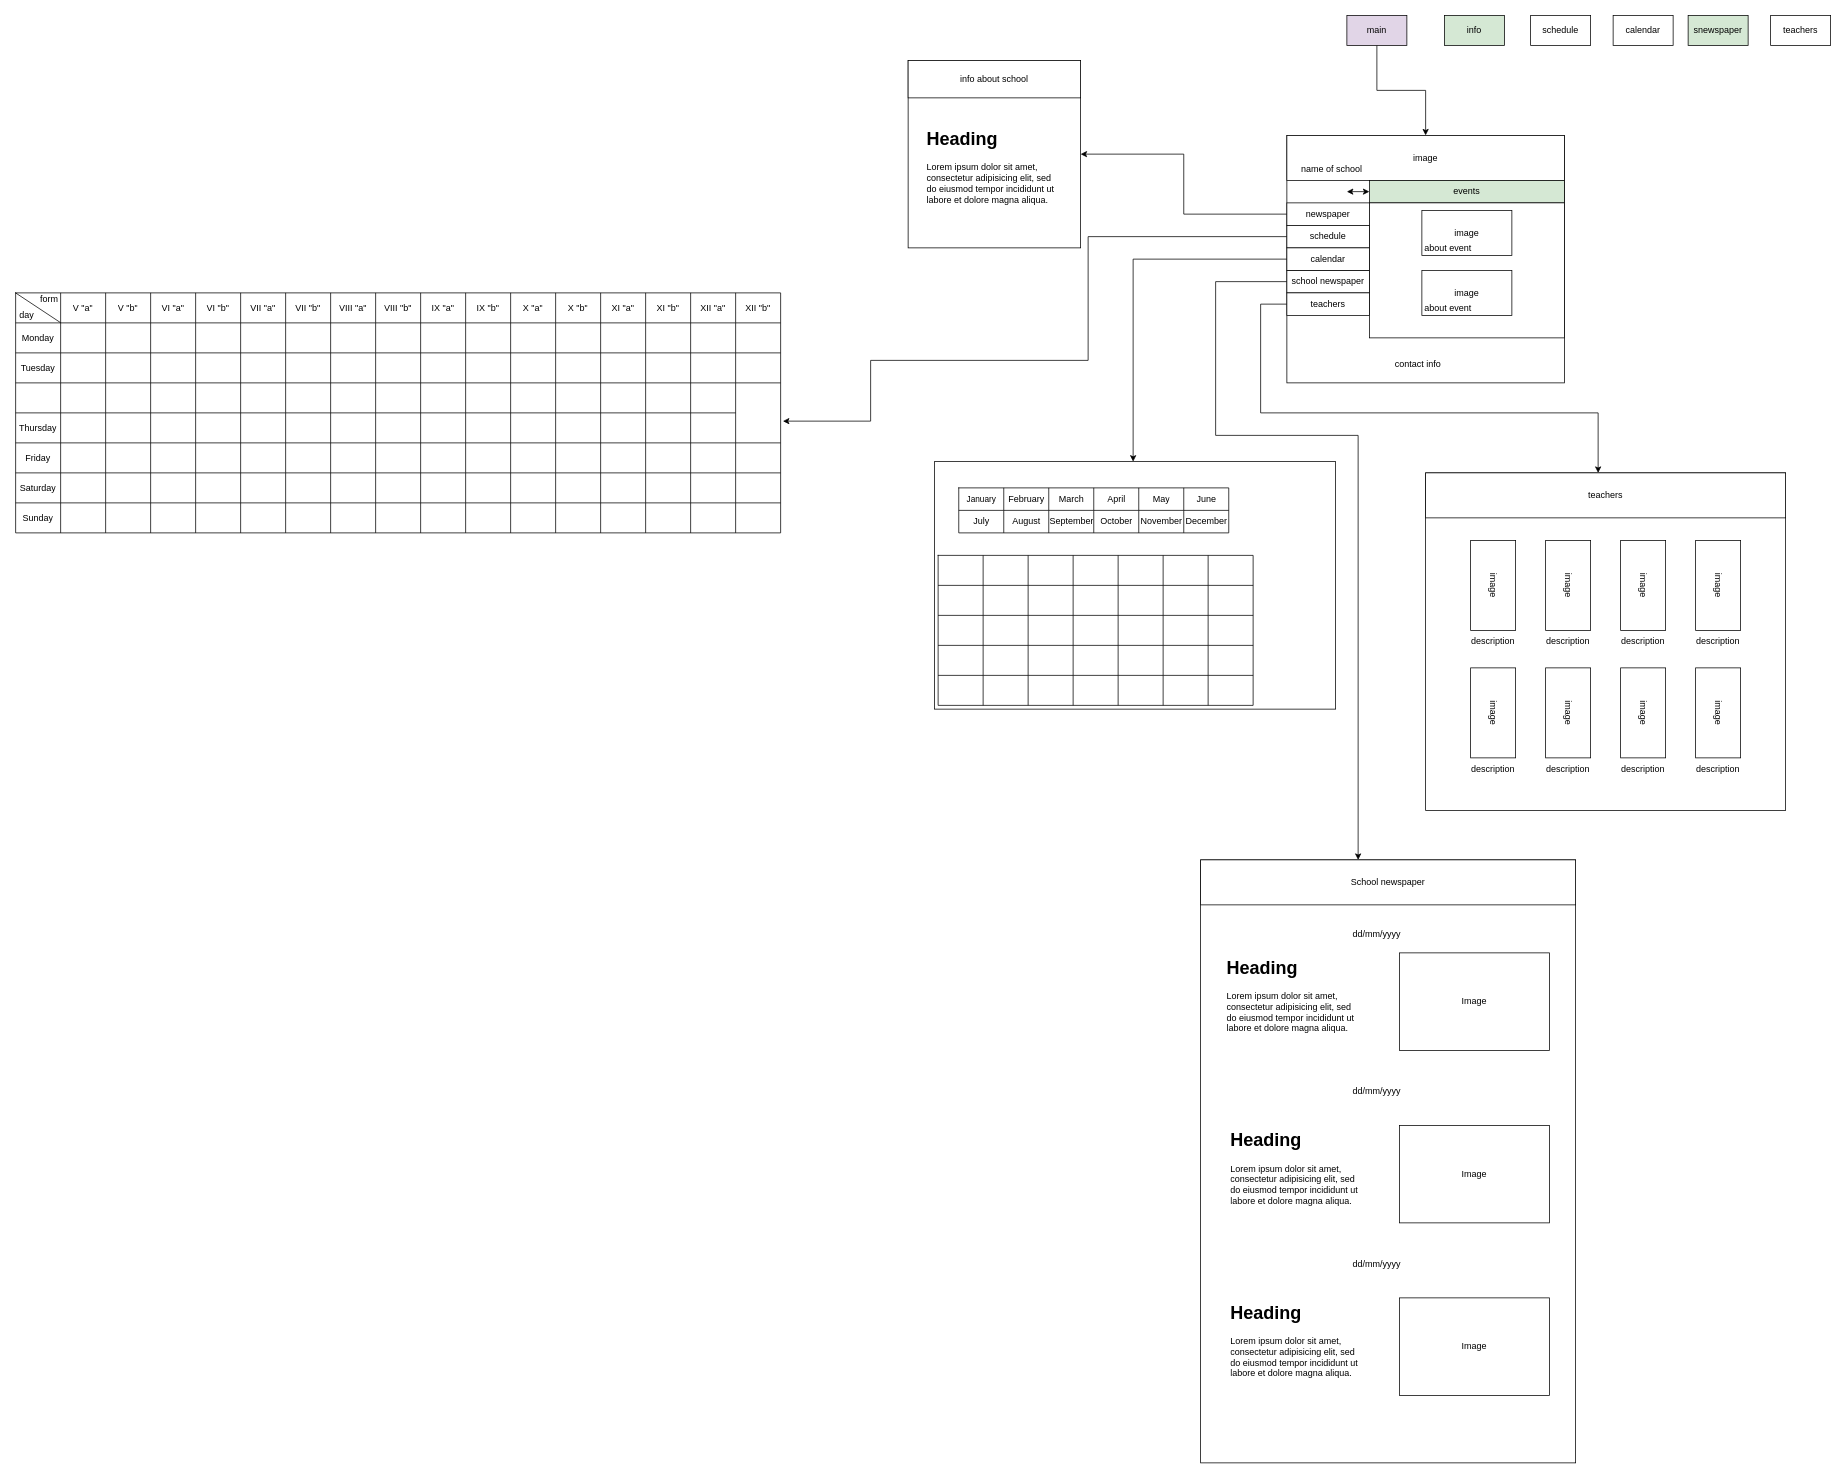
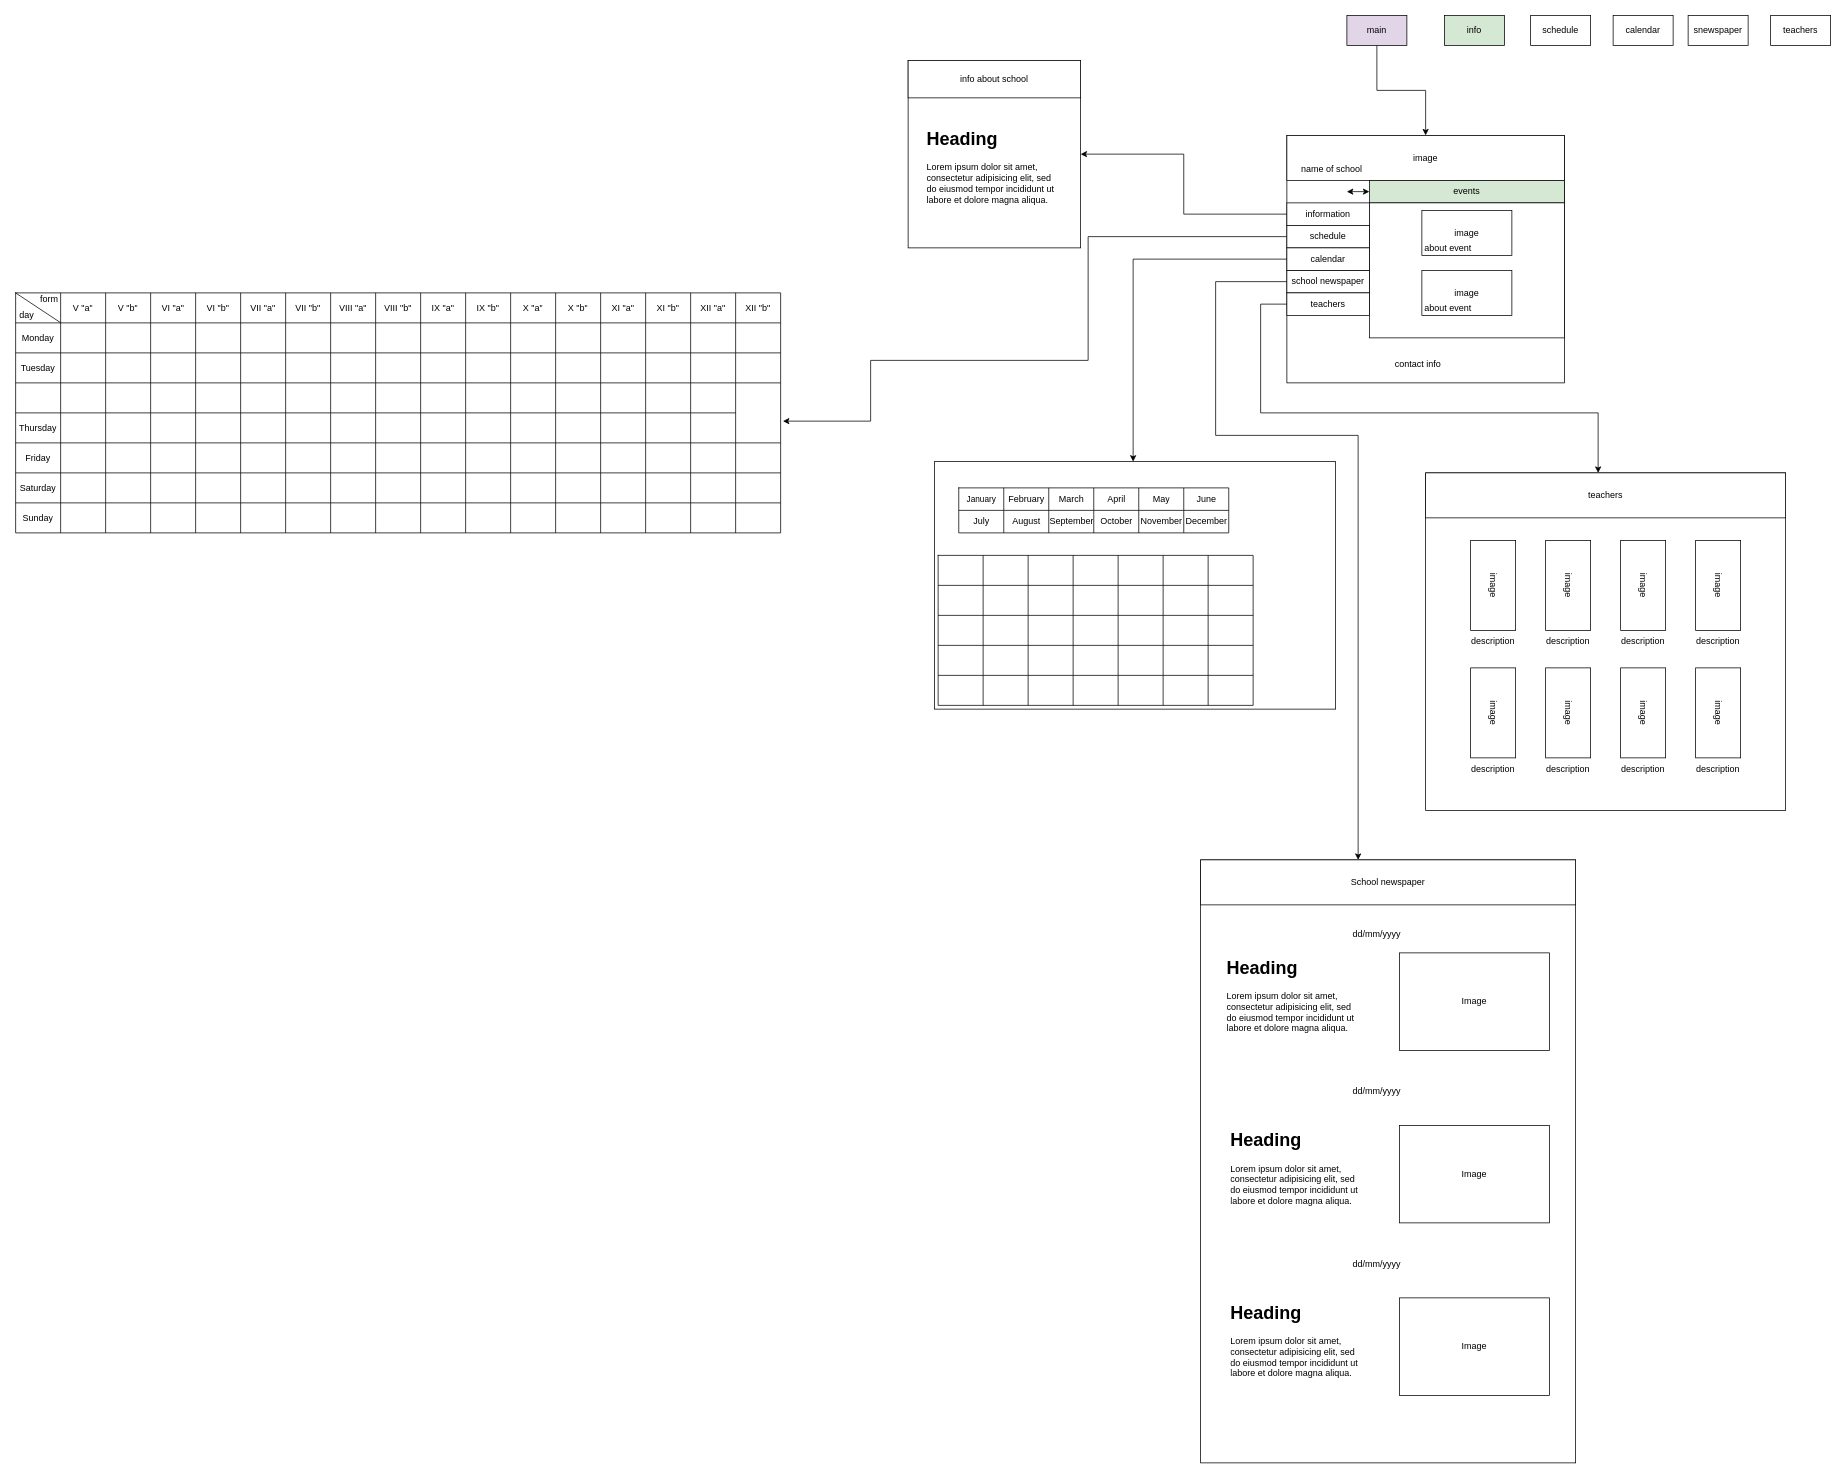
- <mxCell id="265" value="snewspaper" style="rounded=0;whiteSpace=wrap;html=1;fillColor=#d5e8d4;" vertex="1" parent="1"><mxGeometry x="2250" y="20" width="80" height="40" as="geometry" /></mxCell>
+ <mxCell id="265" value="snewspaper" style="rounded=0;whiteSpace=wrap;html=1;" vertex="1" parent="1"><mxGeometry x="2250" y="20" width="80" height="40" as="geometry" /></mxCell>
- <mxCell id="8" value="newspaper" style="rounded=0;whiteSpace=wrap;html=1;" parent="1" vertex="1"><mxGeometry x="1715" y="270" width="110" height="30" as="geometry" /></mxCell>
+ <mxCell id="8" value="information" style="rounded=0;whiteSpace=wrap;html=1;" parent="1" vertex="1"><mxGeometry x="1715" y="270" width="110" height="30" as="geometry" /></mxCell>
